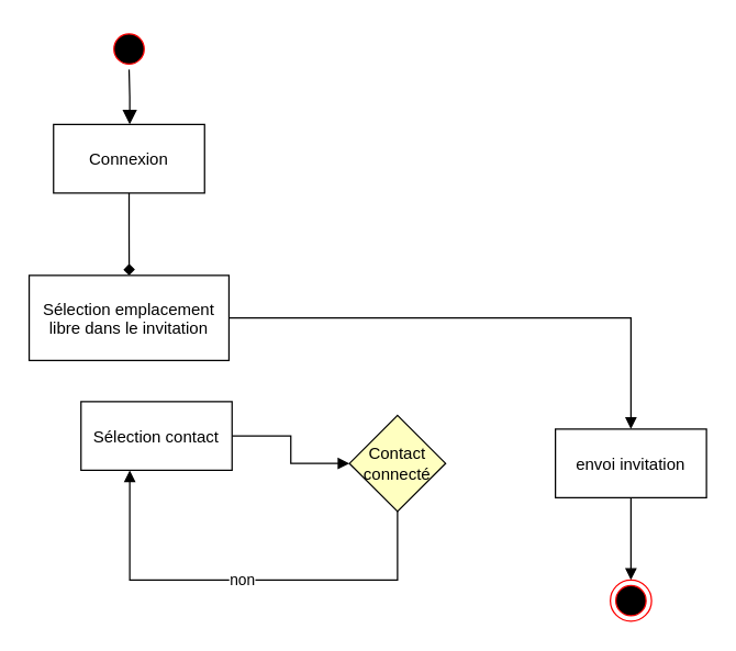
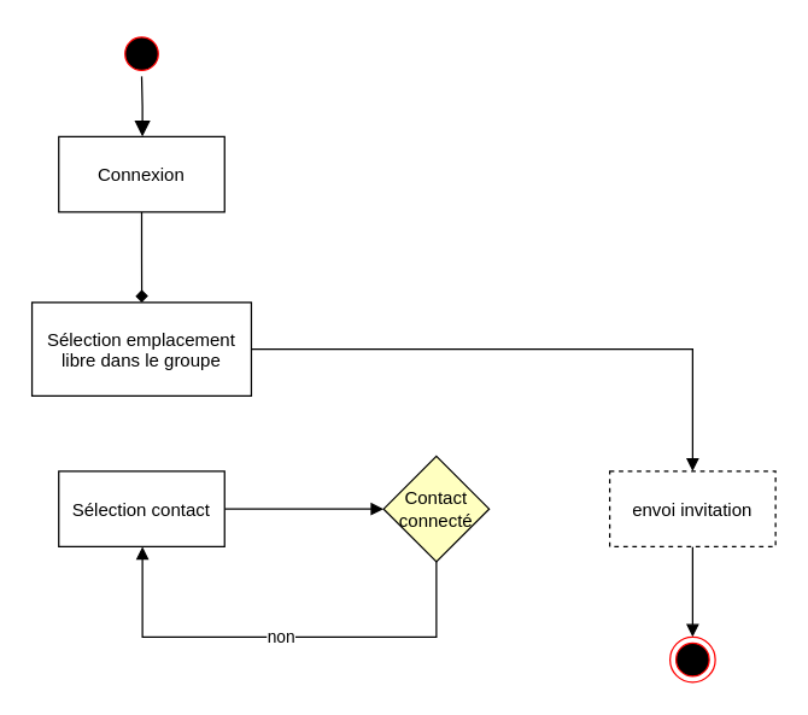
- <mxCell id="7" value="Sélection emplacement &#10;libre dans le invitation" style="" vertex="1" parent="1"><mxGeometry x="20.75" y="200" width="145.5" height="62" as="geometry" /></mxCell>
+ <mxCell id="7" value="Sélection emplacement &#10;libre dans le groupe" style="" vertex="1" parent="1"><mxGeometry x="20.75" y="200" width="145.5" height="62" as="geometry" /></mxCell>
- <mxCell id="9" value="Sélection contact" style="" vertex="1" parent="1"><mxGeometry x="58.5" y="292" width="110" height="50" as="geometry" /></mxCell>
+ <mxCell id="9" value="Sélection contact" style="" vertex="1" parent="1"><mxGeometry x="38.5" y="312" width="110" height="50" as="geometry" /></mxCell>
- <mxCell id="11" value="envoi invitation" style="" vertex="1" parent="1"><mxGeometry x="404" y="312" width="110" height="50" as="geometry" /></mxCell>
+ <mxCell id="11" value="envoi invitation" style="dashed=1;" vertex="1" parent="1"><mxGeometry x="404" y="312" width="110" height="50" as="geometry" /></mxCell>
